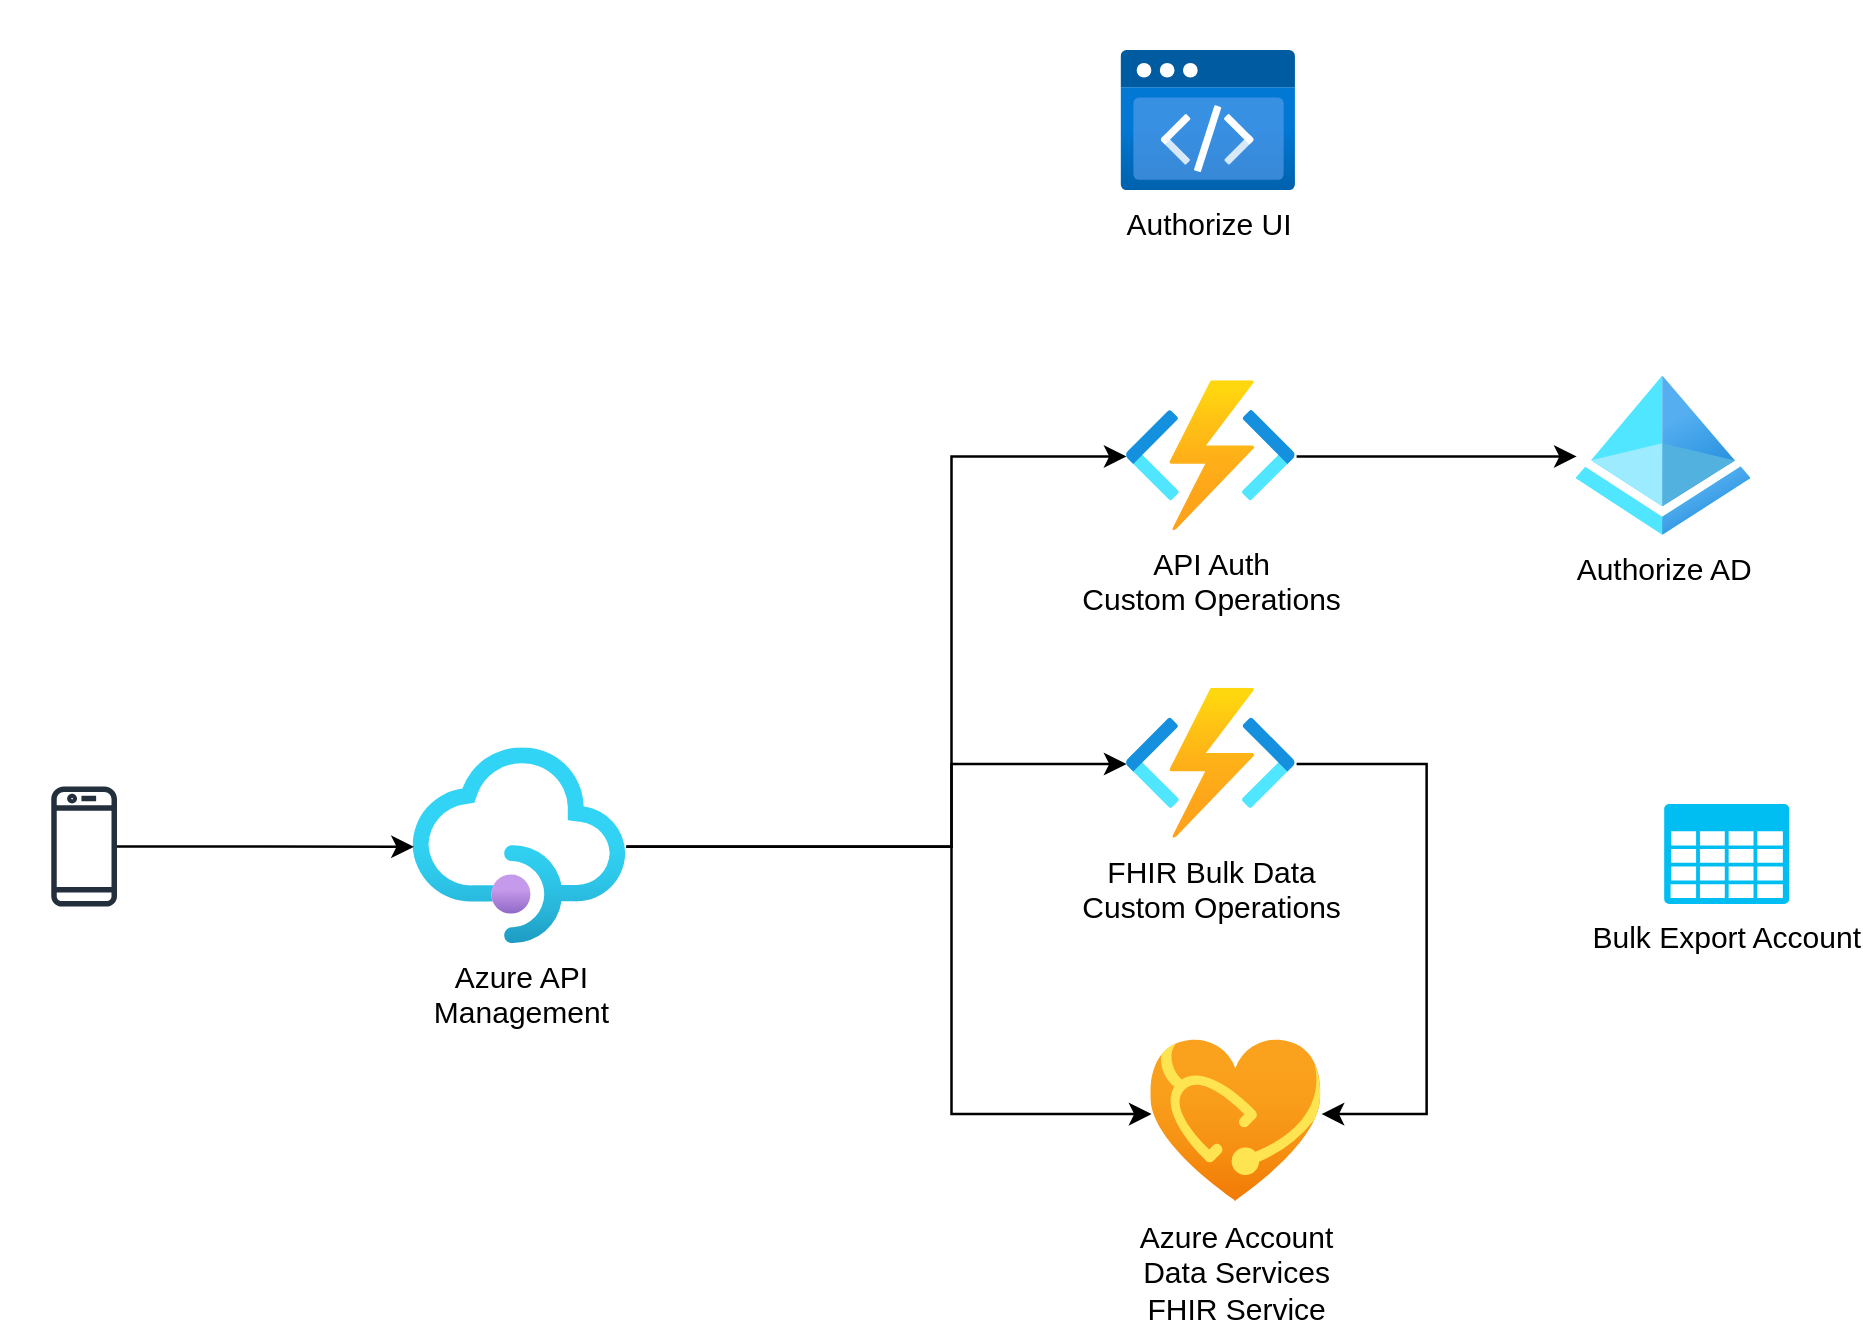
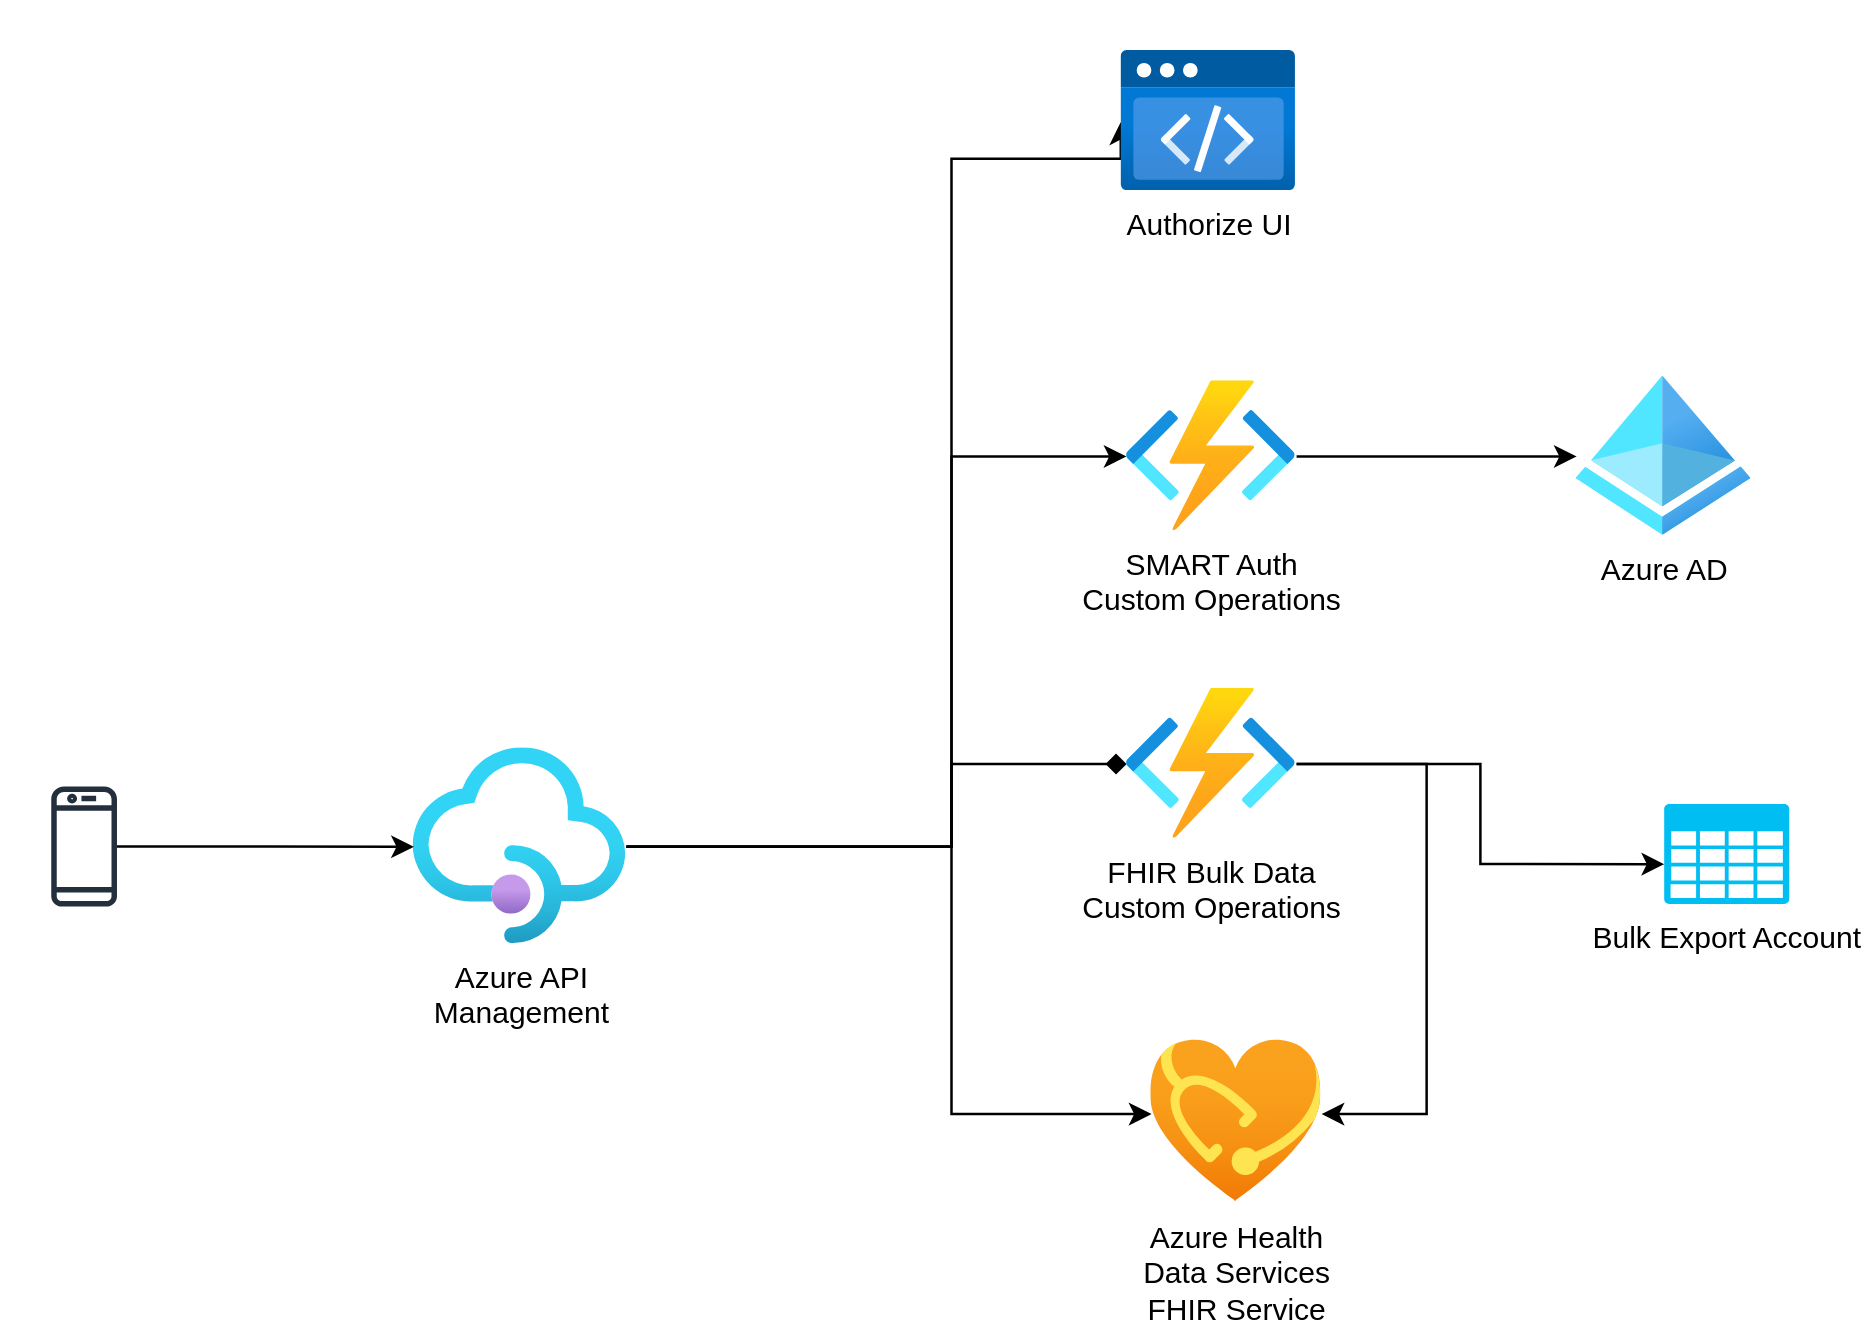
+ <mxCell id="6" style="edgeStyle=orthogonalEdgeStyle;rounded=0;orthogonalLoop=1;jettySize=auto;html=1;entryX=-0.005;entryY=0.507;entryDx=0;entryDy=0;entryPerimeter=0;" edge="1" parent="1" source="7" target="17"><mxGeometry relative="1" as="geometry"><Array as="points"><mxPoint x="380" y="338" /><mxPoint x="380" y="63" /><mxPoint x="448" y="63" /></Array></mxGeometry></mxCell>
- <mxCell id="16" value="Authorize AD" style="aspect=fixed;html=1;points=[];align=center;image;fontSize=12;image=img/lib/azure2/identity/Azure_Active_Directory.svg;" vertex="1" parent="1"><mxGeometry x="630" y="150" width="70" height="64" as="geometry" /></mxCell>
+ <mxCell id="16" value="Azure AD" style="aspect=fixed;html=1;points=[];align=center;image;fontSize=12;image=img/lib/azure2/identity/Azure_Active_Directory.svg;" vertex="1" parent="1"><mxGeometry x="630" y="150" width="70" height="64" as="geometry" /></mxCell>
- <mxCell id="9" value="API Auth &lt;br&gt;Custom Operations" style="aspect=fixed;html=1;points=[];align=center;image;fontSize=12;image=img/lib/azure2/compute/Function_Apps.svg;" vertex="1" parent="1"><mxGeometry x="450" y="152" width="68" height="60" as="geometry" /></mxCell>
+ <mxCell id="9" value="SMART Auth &lt;br&gt;Custom Operations" style="aspect=fixed;html=1;points=[];align=center;image;fontSize=12;image=img/lib/azure2/compute/Function_Apps.svg;" vertex="1" parent="1"><mxGeometry x="450" y="152" width="68" height="60" as="geometry" /></mxCell>
- <mxCell id="5" style="edgeStyle=orthogonalEdgeStyle;rounded=0;orthogonalLoop=1;jettySize=auto;html=1;" edge="1" parent="1" source="7" target="14"><mxGeometry relative="1" as="geometry"><Array as="points"><mxPoint x="380" y="338" /><mxPoint x="380" y="305" /></Array></mxGeometry></mxCell>
+ <mxCell id="5" style="edgeStyle=orthogonalEdgeStyle;rounded=0;orthogonalLoop=1;jettySize=auto;html=1;endArrow=diamond;" edge="1" parent="1" source="7" target="14"><mxGeometry relative="1" as="geometry"><Array as="points"><mxPoint x="380" y="338" /><mxPoint x="380" y="305" /></Array></mxGeometry></mxCell>
+ <mxCell id="12" style="edgeStyle=orthogonalEdgeStyle;rounded=0;orthogonalLoop=1;jettySize=auto;html=1;entryX=0;entryY=0.601;entryDx=0;entryDy=0;entryPerimeter=0;" edge="1" parent="1" source="14" target="15"><mxGeometry relative="1" as="geometry" /></mxCell>
- <mxCell id="2" value="Azure Account&lt;br&gt;Data Services&lt;br&gt;FHIR Service" style="aspect=fixed;html=1;points=[];align=center;image;fontSize=12;image=img/lib/azure2/integration/Azure_API_for_FHIR.svg;" vertex="1" parent="1"><mxGeometry x="460" y="415" width="68" height="66" as="geometry" /></mxCell>
+ <mxCell id="2" value="Azure Health&lt;br&gt;Data Services&lt;br&gt;FHIR Service" style="aspect=fixed;html=1;points=[];align=center;image;fontSize=12;image=img/lib/azure2/integration/Azure_API_for_FHIR.svg;" vertex="1" parent="1"><mxGeometry x="460" y="415" width="68" height="66" as="geometry" /></mxCell>
